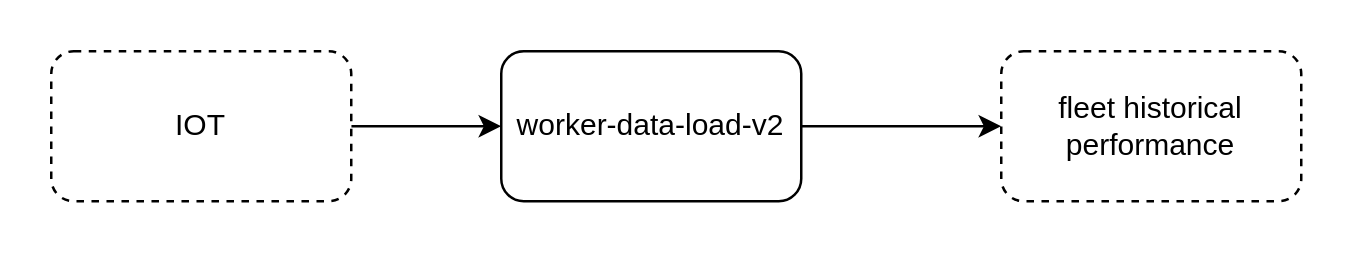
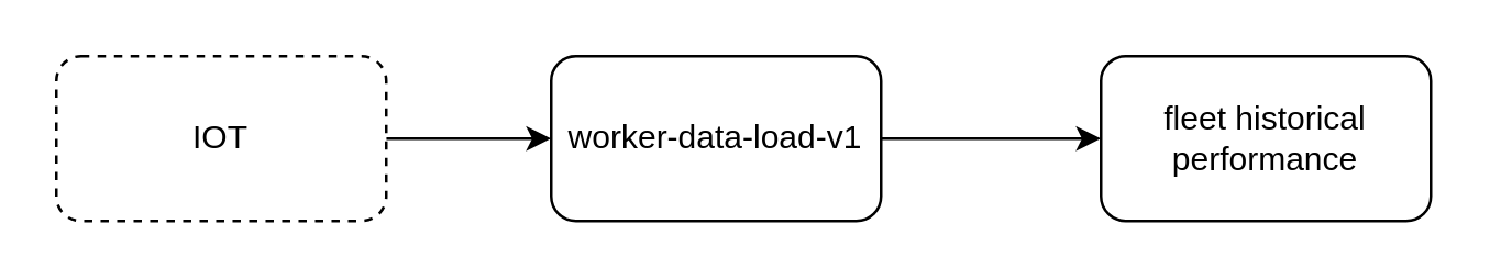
- <mxCell id="5" value="worker-data-load-v2" style="whiteSpace=wrap;html=1;rounded=1;" vertex="1" parent="1"><mxGeometry x="200" y="20" width="120" height="60" as="geometry" /></mxCell>
+ <mxCell id="5" value="worker-data-load-v1" style="whiteSpace=wrap;html=1;rounded=1;" vertex="1" parent="1"><mxGeometry x="200" y="20" width="120" height="60" as="geometry" /></mxCell>
- <mxCell id="6" value="fleet historical performance" style="whiteSpace=wrap;html=1;rounded=1;dashed=1;" vertex="1" parent="1"><mxGeometry x="400" y="20" width="120" height="60" as="geometry" /></mxCell>
+ <mxCell id="6" value="fleet historical performance" style="whiteSpace=wrap;html=1;rounded=1;" vertex="1" parent="1"><mxGeometry x="400" y="20" width="120" height="60" as="geometry" /></mxCell>
